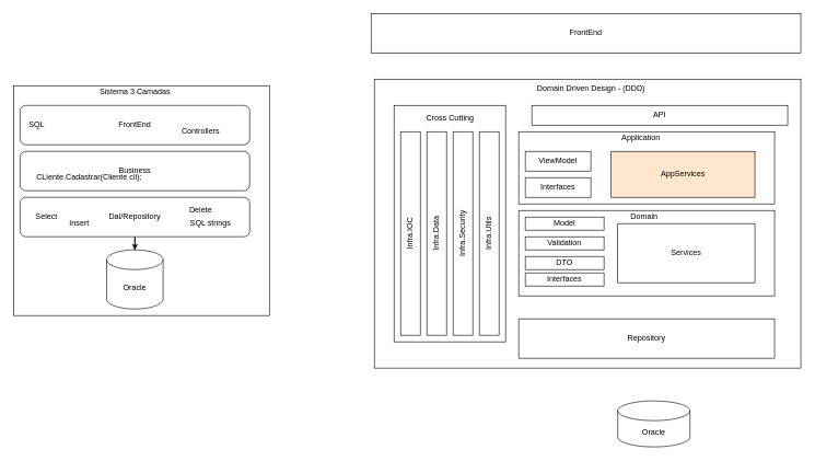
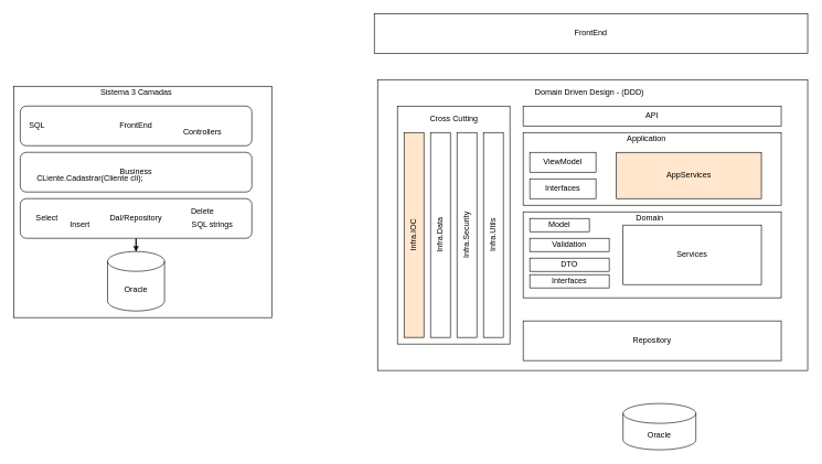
- <mxCell id="17" value="Domain Driven Design - (DDD)" style="text;html=1;align=center;verticalAlign=middle;resizable=0;points=[];autosize=1;" parent="1" vertex="1"><mxGeometry x="810" y="125" width="180" height="20" as="geometry" /></mxCell>
+ <mxCell id="17" value="Domain Driven Design - (DDD)" style="text;html=1;align=center;verticalAlign=middle;resizable=0;points=[];autosize=1;" parent="1" vertex="1"><mxGeometry x="800" y="130" width="180" height="20" as="geometry" /></mxCell>
- <mxCell id="26" value="API" style="rounded=0;whiteSpace=wrap;html=1;" parent="1" vertex="1"><mxGeometry x="810" y="160" width="390" height="30" as="geometry" /></mxCell>
+ <mxCell id="26" value="API" style="rounded=0;whiteSpace=wrap;html=1;" parent="1" vertex="1"><mxGeometry x="790" y="160" width="390" height="30" as="geometry" /></mxCell>
- <mxCell id="33" value="Model" style="rounded=0;whiteSpace=wrap;html=1;" parent="1" vertex="1"><mxGeometry x="800" y="330" width="120" height="20" as="geometry" /></mxCell>
+ <mxCell id="33" value="Model" style="rounded=0;whiteSpace=wrap;html=1;" parent="1" vertex="1"><mxGeometry x="800" y="330" width="90" height="20" as="geometry" /></mxCell>
- <mxCell id="38" value="Infra.IOC" style="rounded=0;whiteSpace=wrap;html=1;horizontal=0;" parent="1" vertex="1"><mxGeometry x="610" y="200" width="30" height="310" as="geometry" /></mxCell>
+ <mxCell id="38" value="Infra.IOC" style="rounded=0;whiteSpace=wrap;html=1;horizontal=0;fillColor=#ffe6cc;" parent="1" vertex="1"><mxGeometry x="610" y="200" width="30" height="310" as="geometry" /></mxCell>
